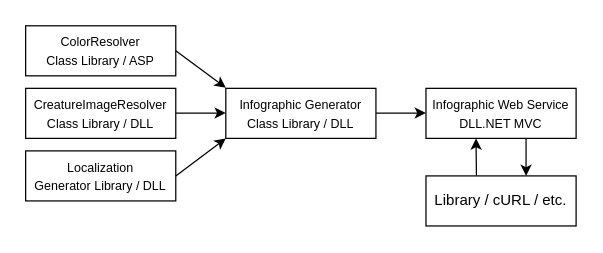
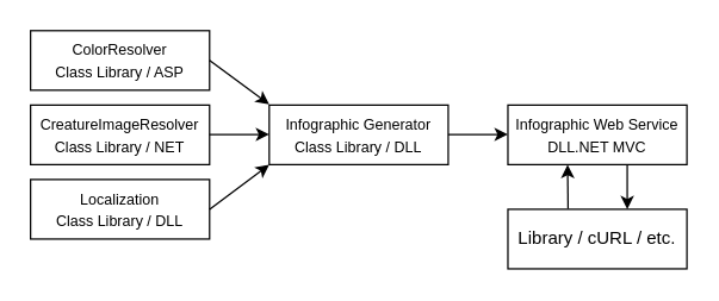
- <mxCell id="4" value="&lt;div&gt;&lt;font style=&quot;font-size: 10px;&quot;&gt;CreatureImageResolver&lt;/font&gt;&lt;/div&gt;&lt;div&gt;&lt;font style=&quot;font-size: 10px;&quot;&gt;Class Library / DLL&lt;br&gt;&lt;/font&gt;&lt;/div&gt;" style="rounded=0;whiteSpace=wrap;html=1;" vertex="1" parent="1"><mxGeometry x="20" y="70" width="120" height="40" as="geometry" /></mxCell>
+ <mxCell id="4" value="&lt;div&gt;&lt;font style=&quot;font-size: 10px;&quot;&gt;CreatureImageResolver&lt;/font&gt;&lt;/div&gt;&lt;div&gt;&lt;font style=&quot;font-size: 10px;&quot;&gt;Class Library / NET&lt;br&gt;&lt;/font&gt;&lt;/div&gt;" style="rounded=0;whiteSpace=wrap;html=1;" vertex="1" parent="1"><mxGeometry x="20" y="70" width="120" height="40" as="geometry" /></mxCell>
- <mxCell id="5" value="&lt;div&gt;&lt;font style=&quot;font-size: 10px;&quot;&gt;Localization&lt;/font&gt;&lt;/div&gt;&lt;div&gt;&lt;font style=&quot;font-size: 10px;&quot;&gt;Generator Library / DLL&lt;br&gt;&lt;/font&gt;&lt;/div&gt;" style="rounded=0;whiteSpace=wrap;html=1;" vertex="1" parent="1"><mxGeometry x="20" y="120" width="120" height="40" as="geometry" /></mxCell>
+ <mxCell id="5" value="&lt;div&gt;&lt;font style=&quot;font-size: 10px;&quot;&gt;Localization&lt;/font&gt;&lt;/div&gt;&lt;div&gt;&lt;font style=&quot;font-size: 10px;&quot;&gt;Class Library / DLL&lt;br&gt;&lt;/font&gt;&lt;/div&gt;" style="rounded=0;whiteSpace=wrap;html=1;" vertex="1" parent="1"><mxGeometry x="20" y="120" width="120" height="40" as="geometry" /></mxCell>
